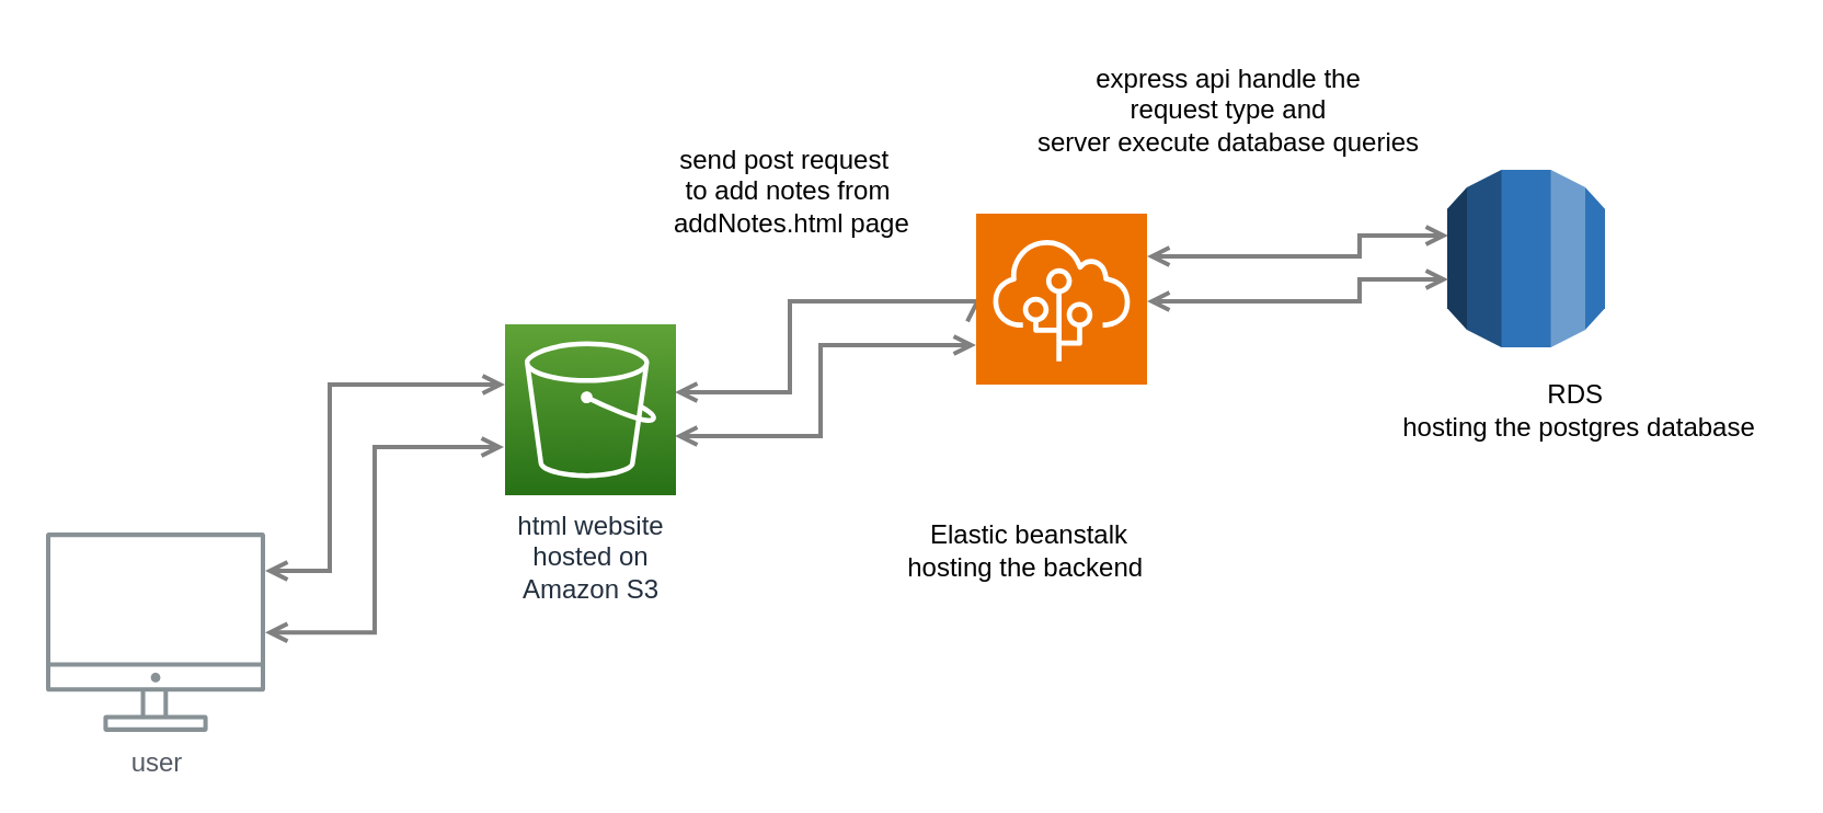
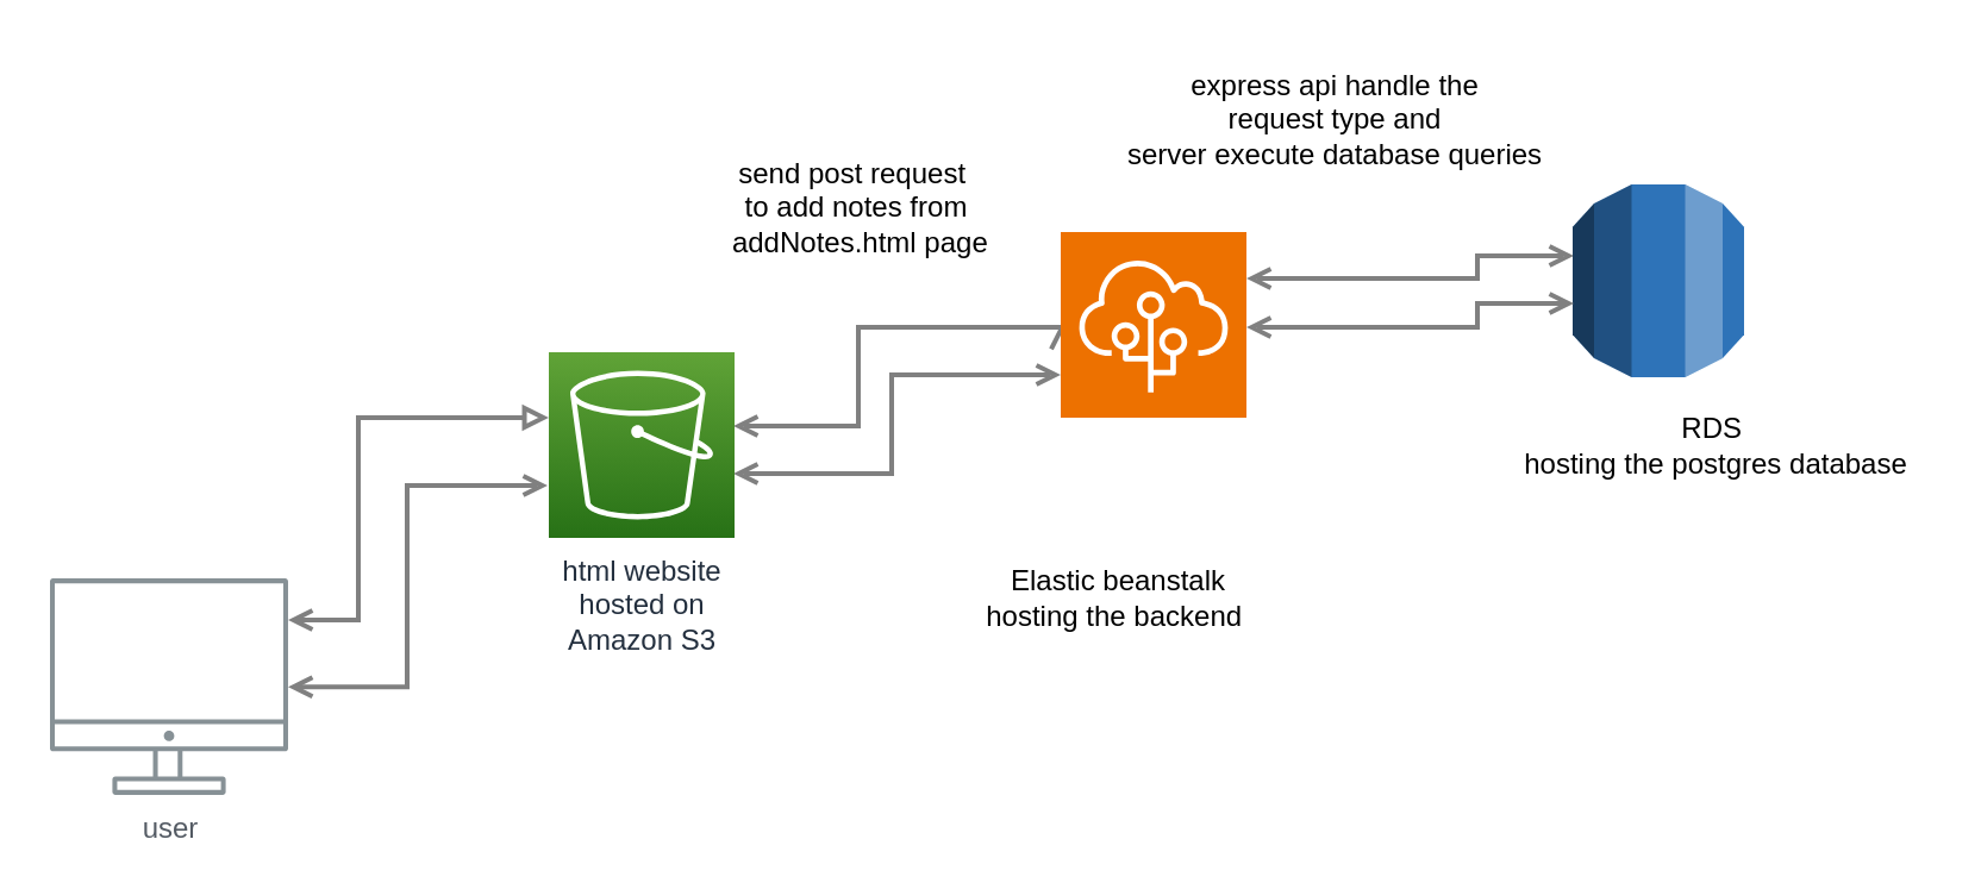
- <mxCell id="13" style="edgeStyle=orthogonalEdgeStyle;rounded=0;orthogonalLoop=1;jettySize=auto;html=1;startArrow=open;startFill=0;endArrow=open;endFill=0;strokeWidth=2;strokeColor=#808080;" edge="1" parent="1" source="6" target="7"><mxGeometry relative="1" as="geometry"><Array as="points"><mxPoint x="150" y="260" /><mxPoint x="150" y="175" /></Array><mxPoint x="140" y="257" as="sourcePoint" /><mxPoint x="209.5" y="175" as="targetPoint" /></mxGeometry></mxCell>
+ <mxCell id="13" style="edgeStyle=orthogonalEdgeStyle;rounded=0;orthogonalLoop=1;jettySize=auto;html=1;startArrow=open;startFill=0;endArrow=block;endFill=0;strokeWidth=2;strokeColor=#808080;" edge="1" parent="1" source="6" target="7"><mxGeometry relative="1" as="geometry"><Array as="points"><mxPoint x="150" y="260" /><mxPoint x="150" y="175" /></Array><mxPoint x="140" y="257" as="sourcePoint" /><mxPoint x="209.5" y="175" as="targetPoint" /></mxGeometry></mxCell>
